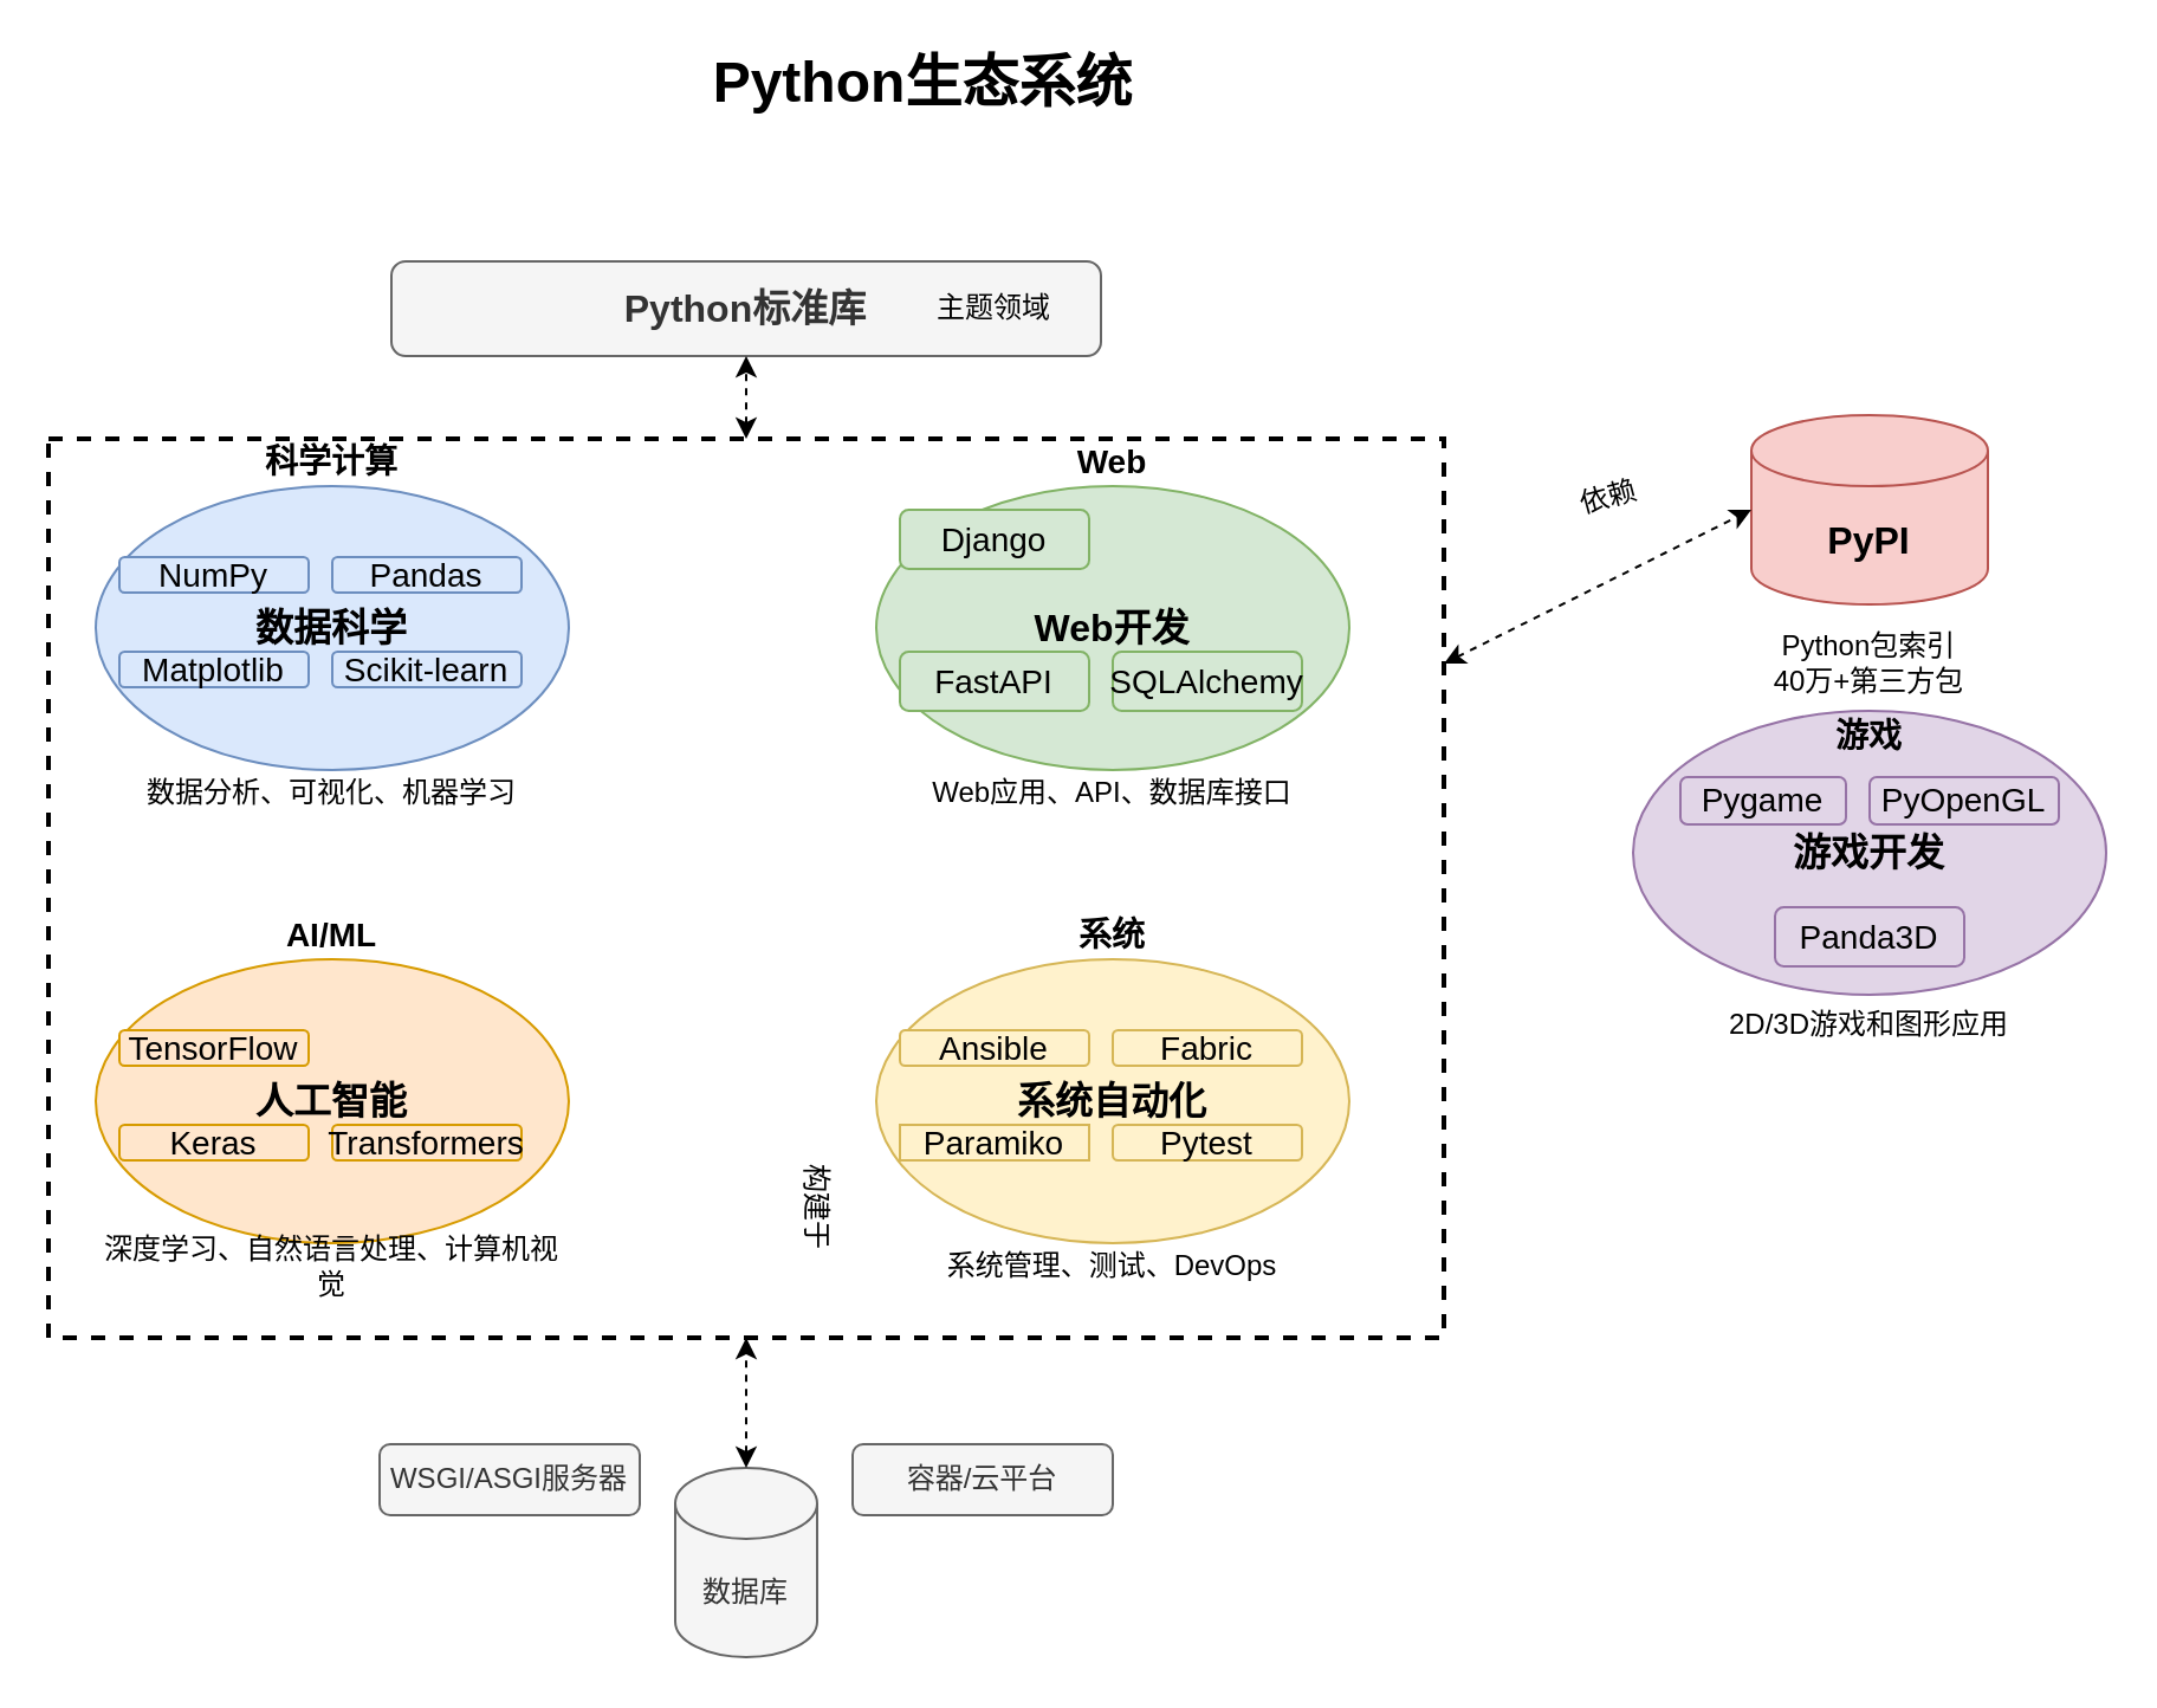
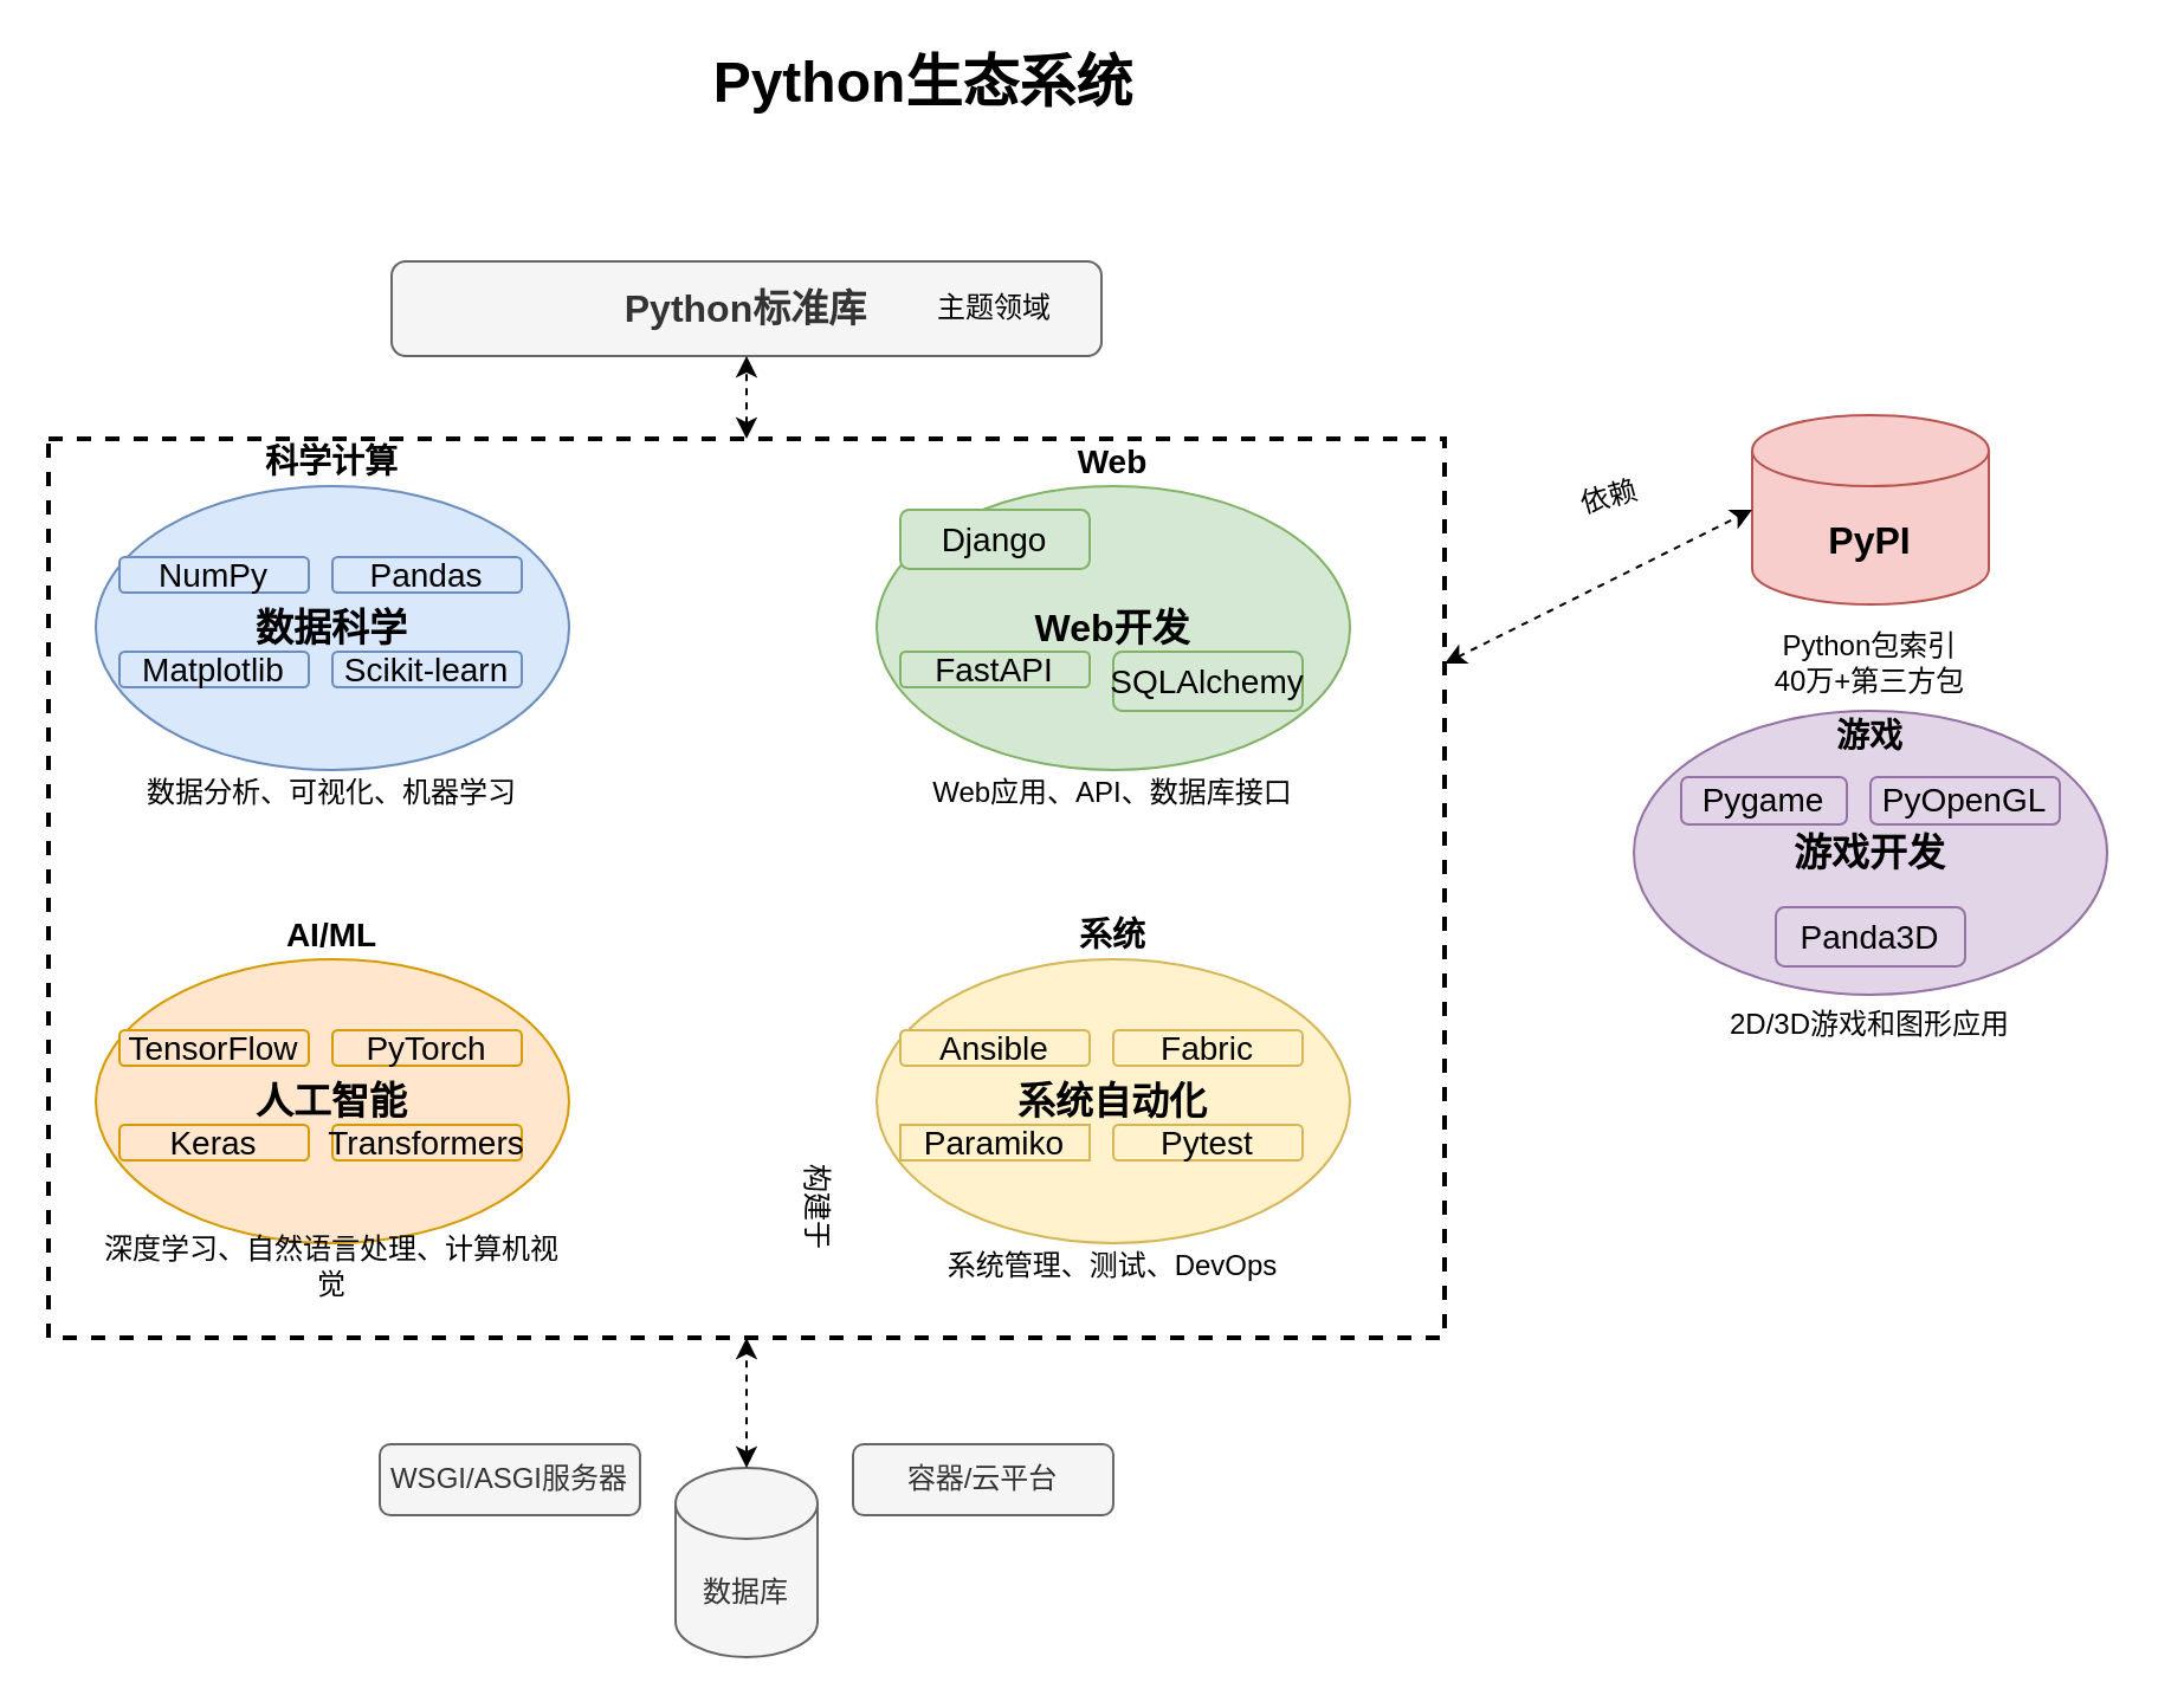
- <mxCell id="18" value="FastAPI" style="rounded=1;whiteSpace=wrap;html=1;fillColor=#d5e8d4;strokeColor=#82b366;fontSize=14;" parent="1" vertex="1"><mxGeometry x="380" y="275" width="80" height="25" as="geometry" /></mxCell>
+ <mxCell id="18" value="FastAPI" style="rounded=1;whiteSpace=wrap;html=1;fillColor=#d5e8d4;strokeColor=#82b366;fontSize=14;" parent="1" vertex="1"><mxGeometry x="380" y="275" width="80" height="15" as="geometry" /></mxCell>
+ <mxCell id="14" value="PyTorch" style="rounded=1;whiteSpace=wrap;html=1;fillColor=#ffe6cc;strokeColor=#d79b00;fontSize=14;" parent="1" vertex="1"><mxGeometry x="140" y="435" width="80" height="15" as="geometry" /></mxCell>
